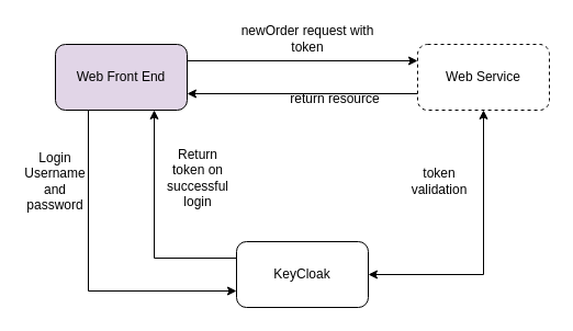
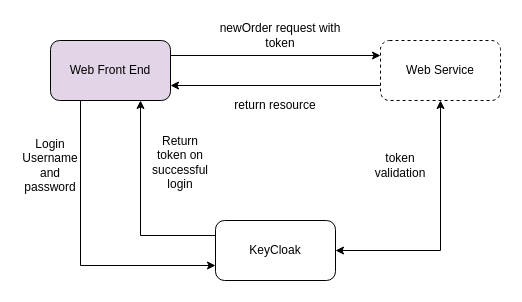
- <mxCell id="13" value="return resource" style="text;html=1;strokeColor=none;fillColor=none;align=center;verticalAlign=middle;whiteSpace=wrap;rounded=0;" parent="1" vertex="1"><mxGeometry x="250" y="75" width="110" height="30" as="geometry" /></mxCell>
+ <mxCell id="13" value="return resource" style="text;html=1;strokeColor=none;fillColor=none;align=center;verticalAlign=middle;whiteSpace=wrap;rounded=0;" parent="1" vertex="1"><mxGeometry x="220" y="90" width="110" height="30" as="geometry" /></mxCell>
